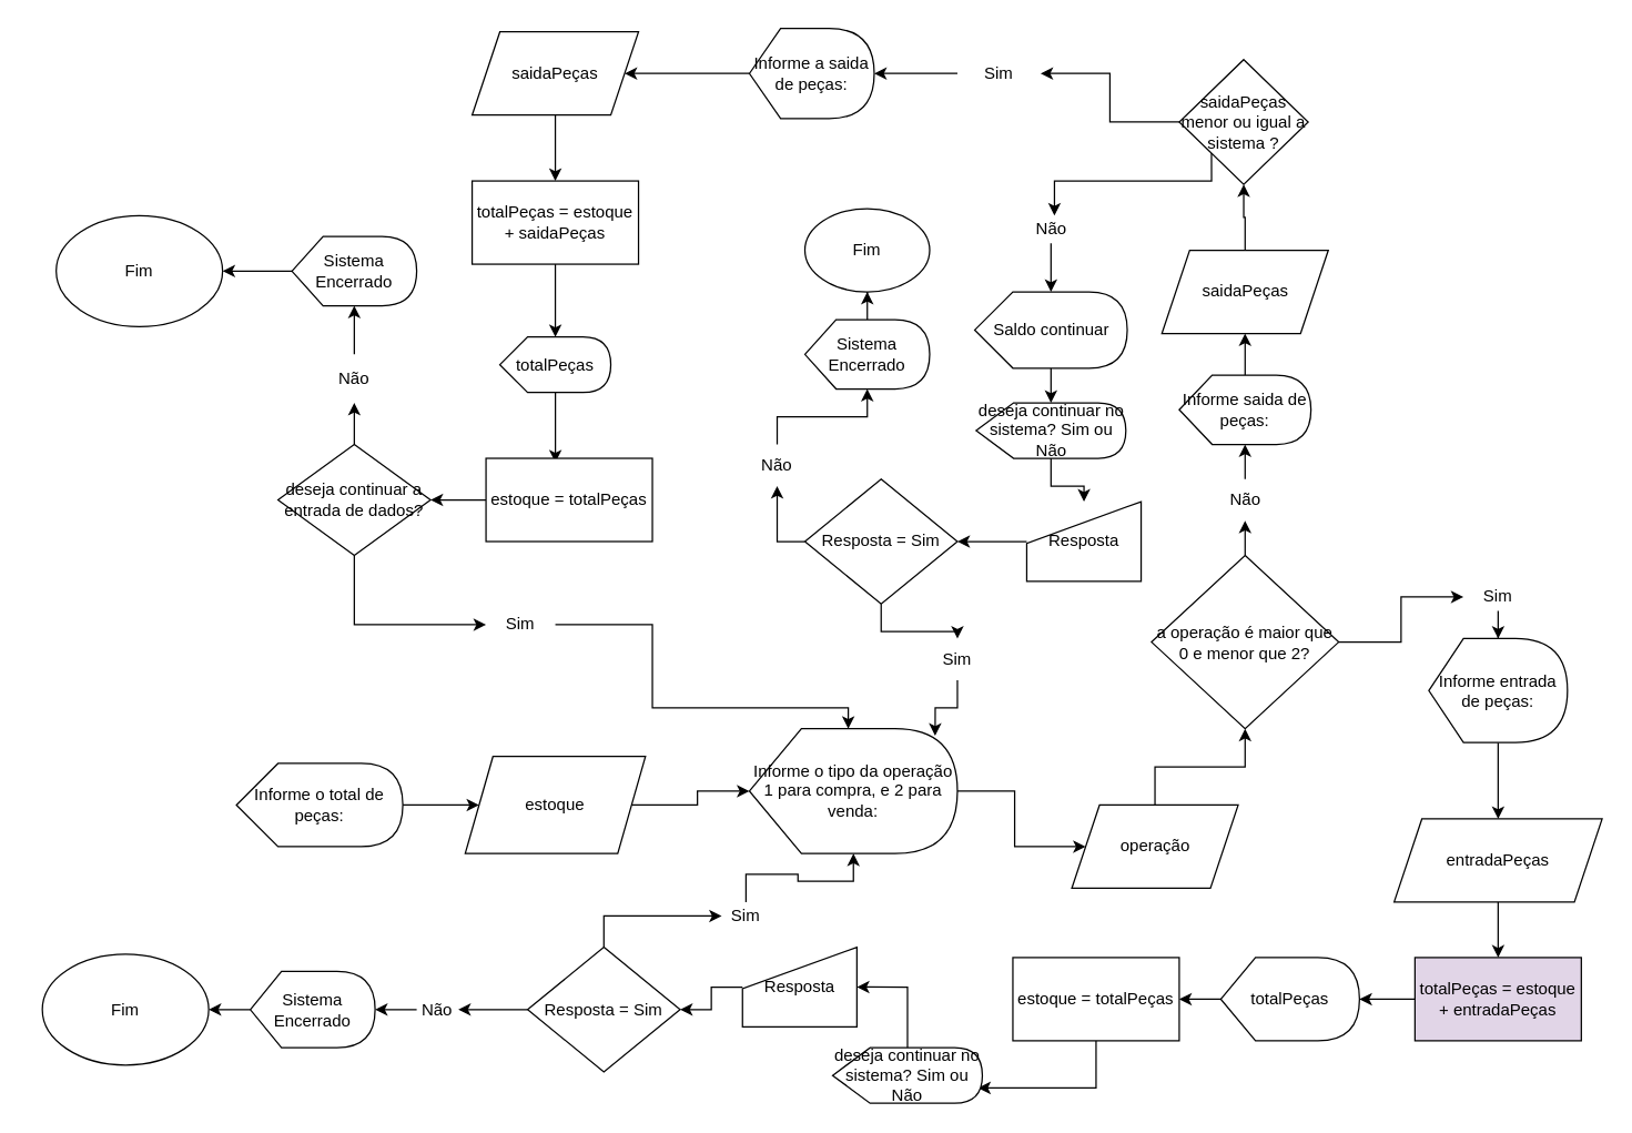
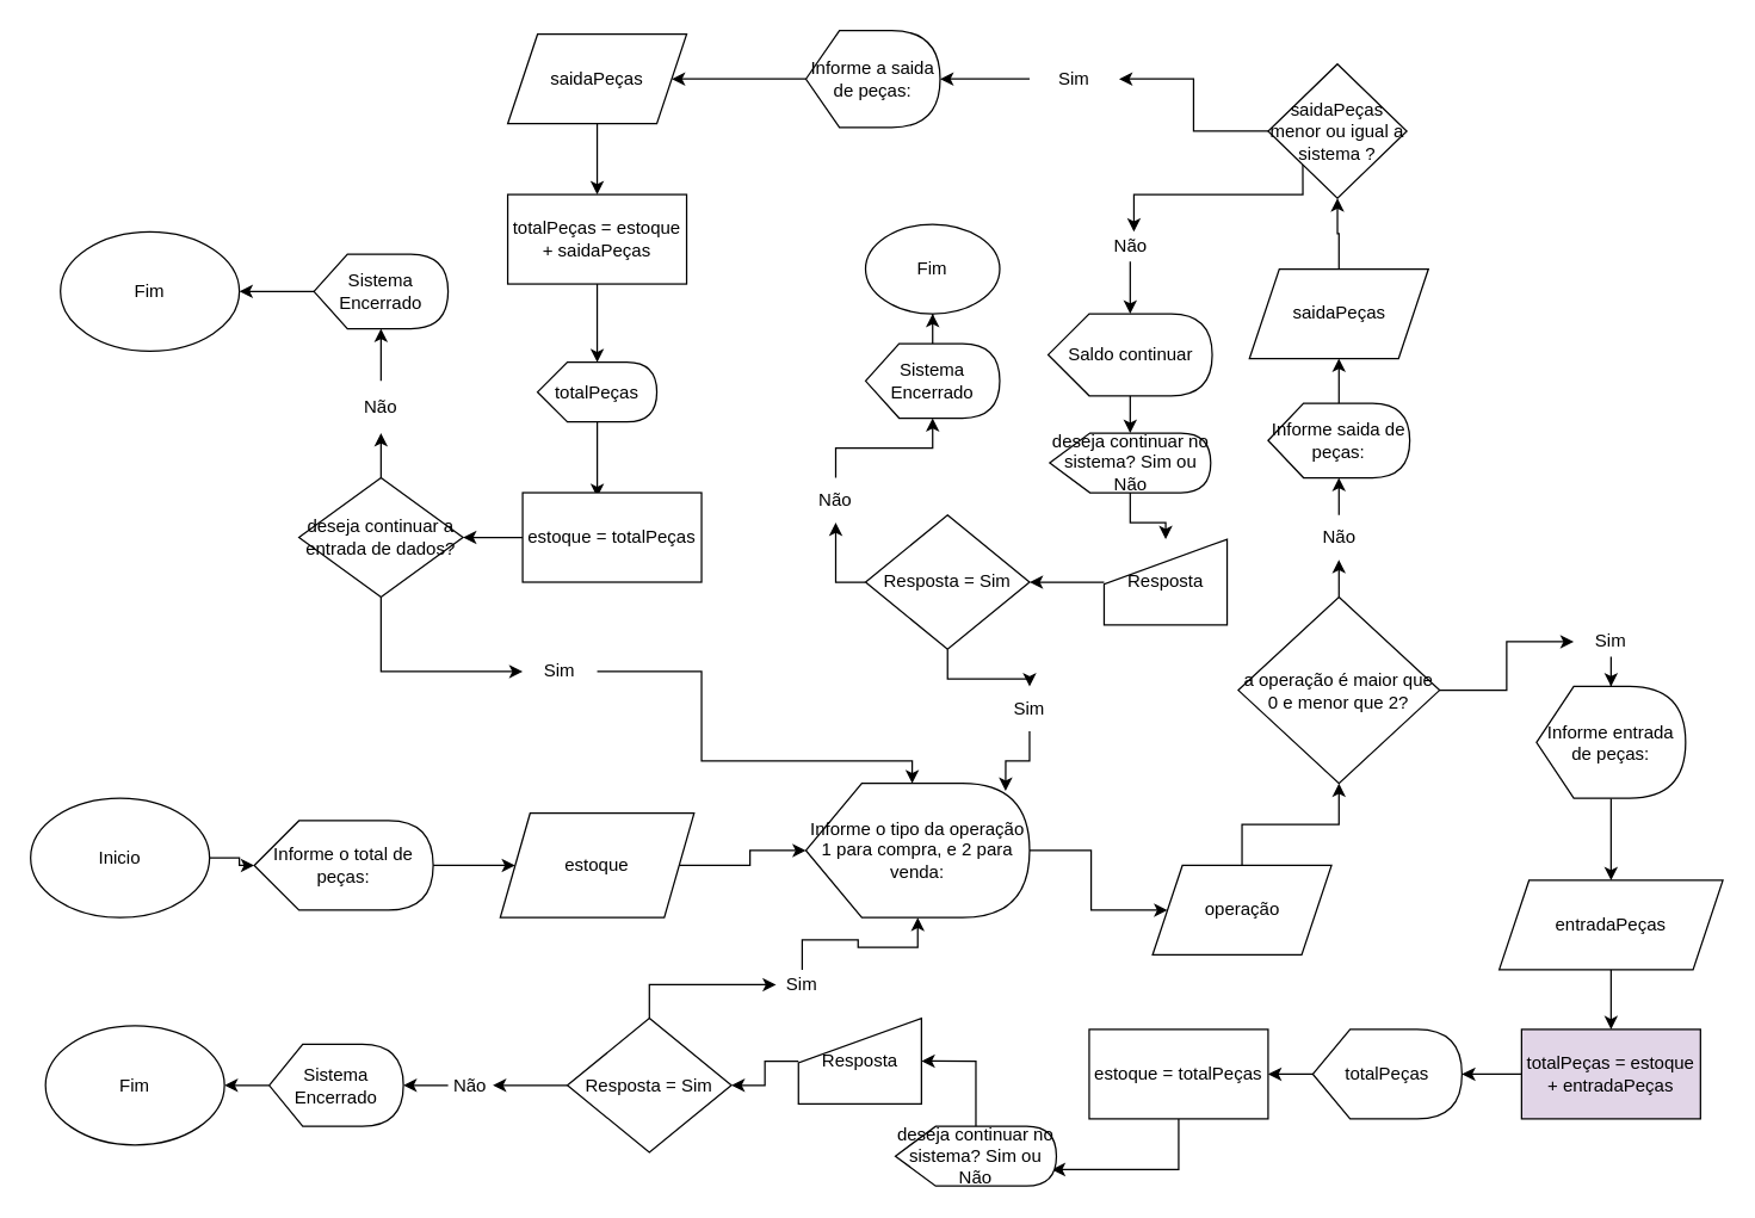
+ <mxCell id="3" value="Inicio" style="ellipse;whiteSpace=wrap;html=1;" vertex="1" parent="1"><mxGeometry x="20" y="535" width="120" height="80" as="geometry" /></mxCell>
+ <mxCell id="2" style="edgeStyle=orthogonalEdgeStyle;rounded=0;orthogonalLoop=1;jettySize=auto;html=1;" edge="1" parent="1" source="3" target="7"><mxGeometry relative="1" as="geometry" /></mxCell>
